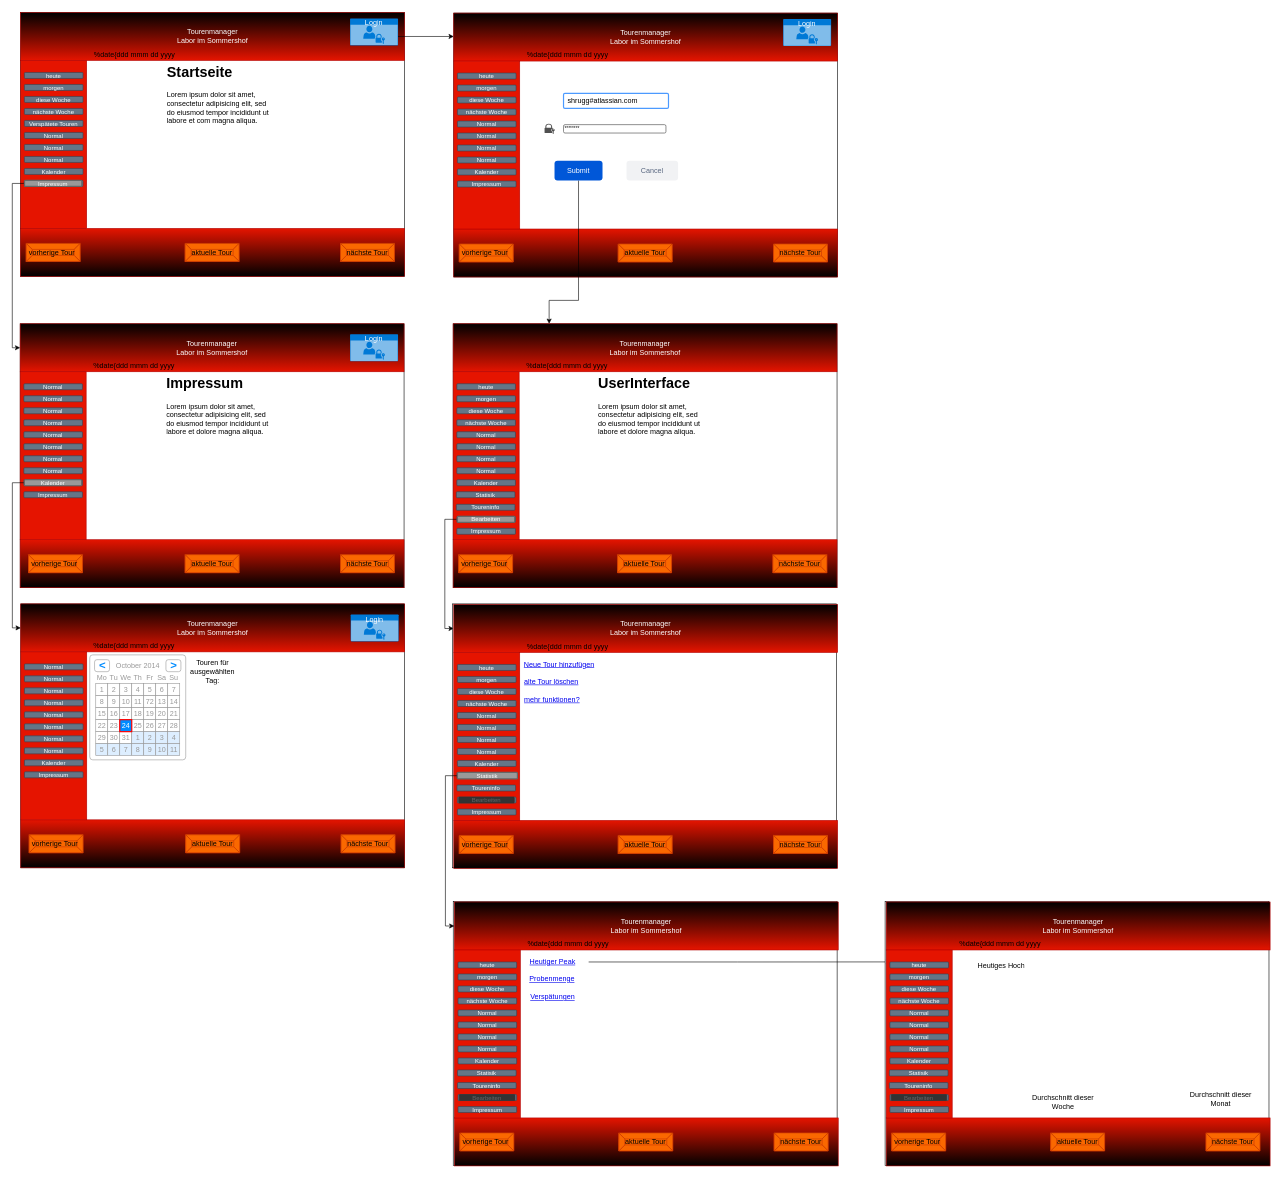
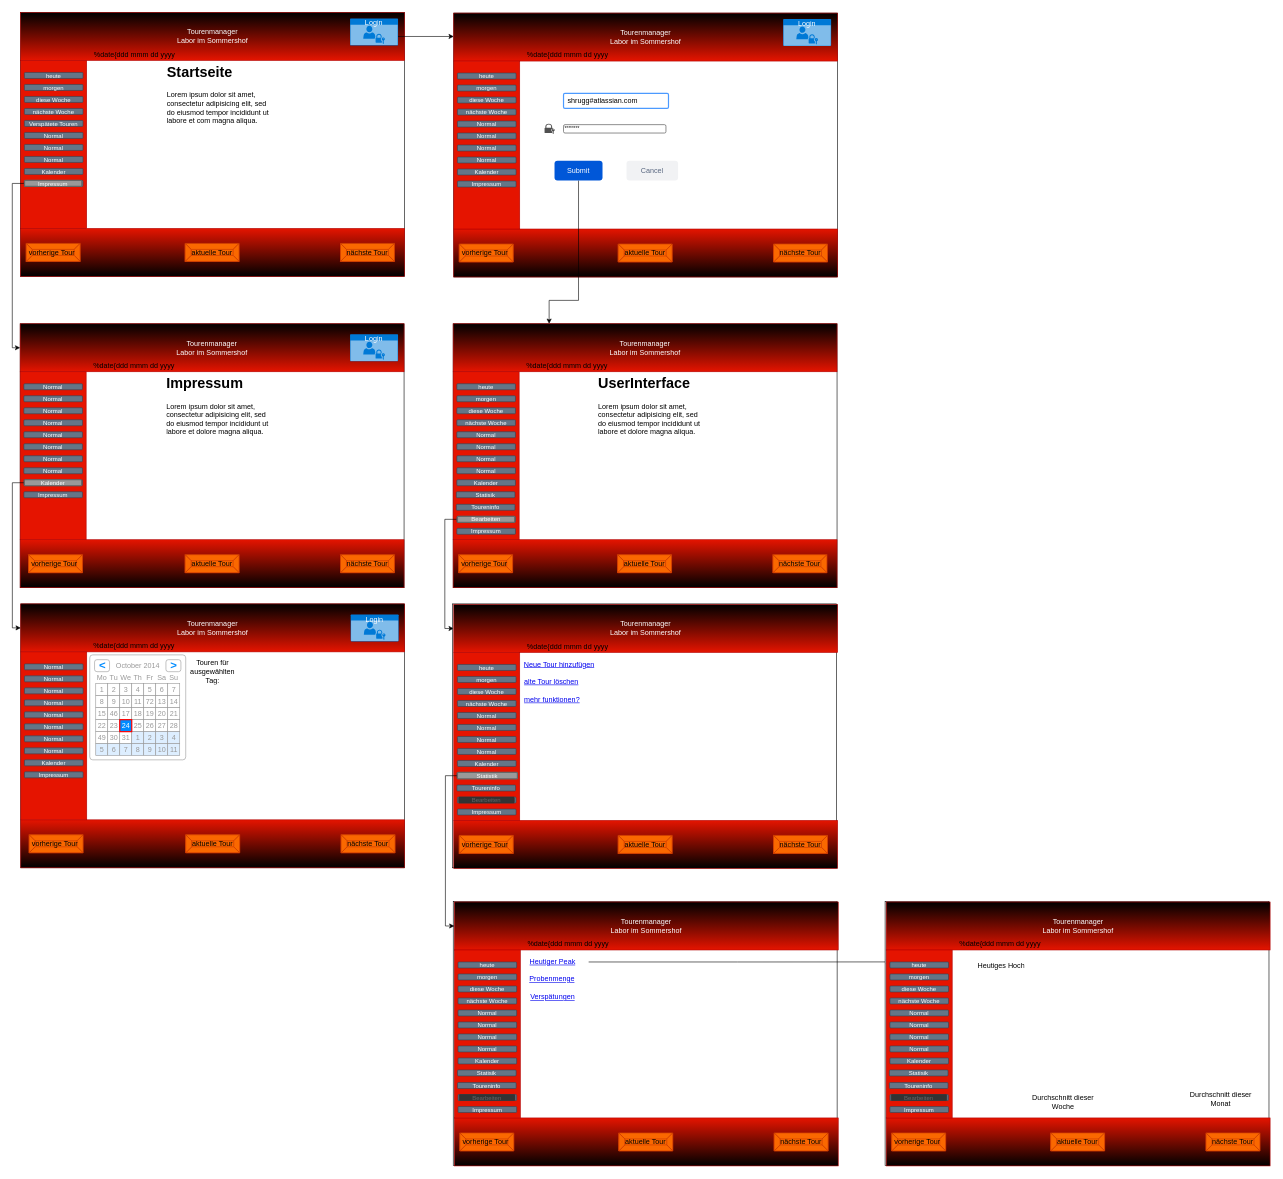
- <mxCell id="99" value="16" style="strokeWidth=1;shadow=0;dashed=0;align=center;html=1;shape=mxgraph.mockup.forms.rrect;rSize=0;strokeColor=#999999;fontColor=#999999;" parent="73" vertex="1"><mxGeometry x="30" y="88" width="20" height="20" as="geometry" /></mxCell>
+ <mxCell id="99" value="46" style="strokeWidth=1;shadow=0;dashed=0;align=center;html=1;shape=mxgraph.mockup.forms.rrect;rSize=0;strokeColor=#999999;fontColor=#999999;" parent="73" vertex="1"><mxGeometry x="30" y="88" width="20" height="20" as="geometry" /></mxCell>
- <mxCell id="111" value="29" style="strokeWidth=1;shadow=0;dashed=0;align=center;html=1;shape=mxgraph.mockup.forms.rrect;rSize=0;strokeColor=#999999;fontColor=#999999;" parent="73" vertex="1"><mxGeometry x="10" y="128" width="20" height="20" as="geometry" /></mxCell>
+ <mxCell id="111" value="49" style="strokeWidth=1;shadow=0;dashed=0;align=center;html=1;shape=mxgraph.mockup.forms.rrect;rSize=0;strokeColor=#999999;fontColor=#999999;" parent="73" vertex="1"><mxGeometry x="10" y="128" width="20" height="20" as="geometry" /></mxCell>
